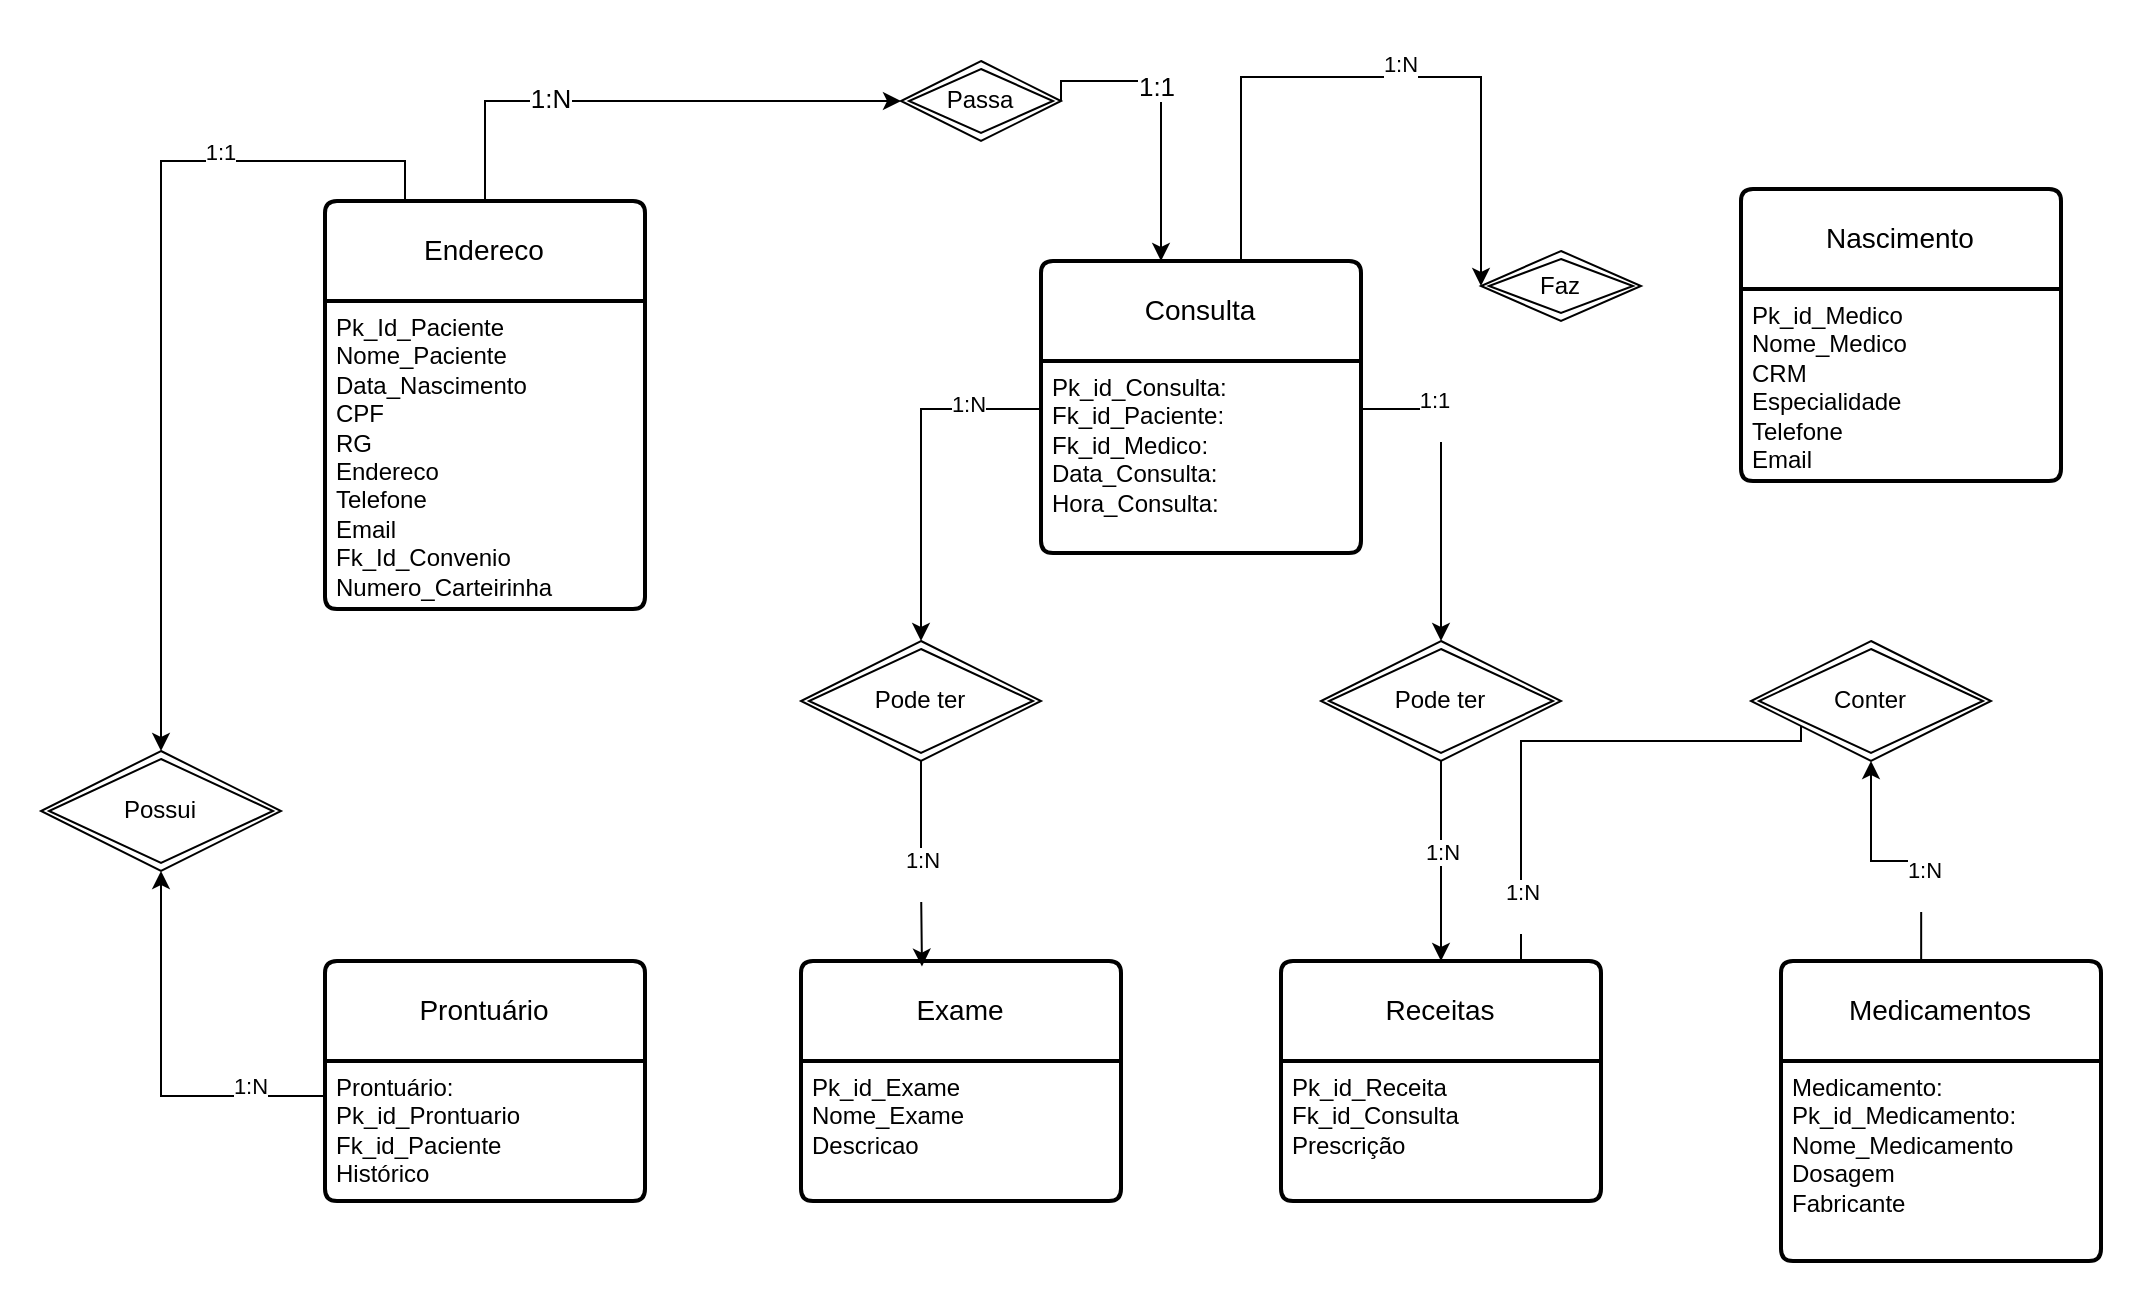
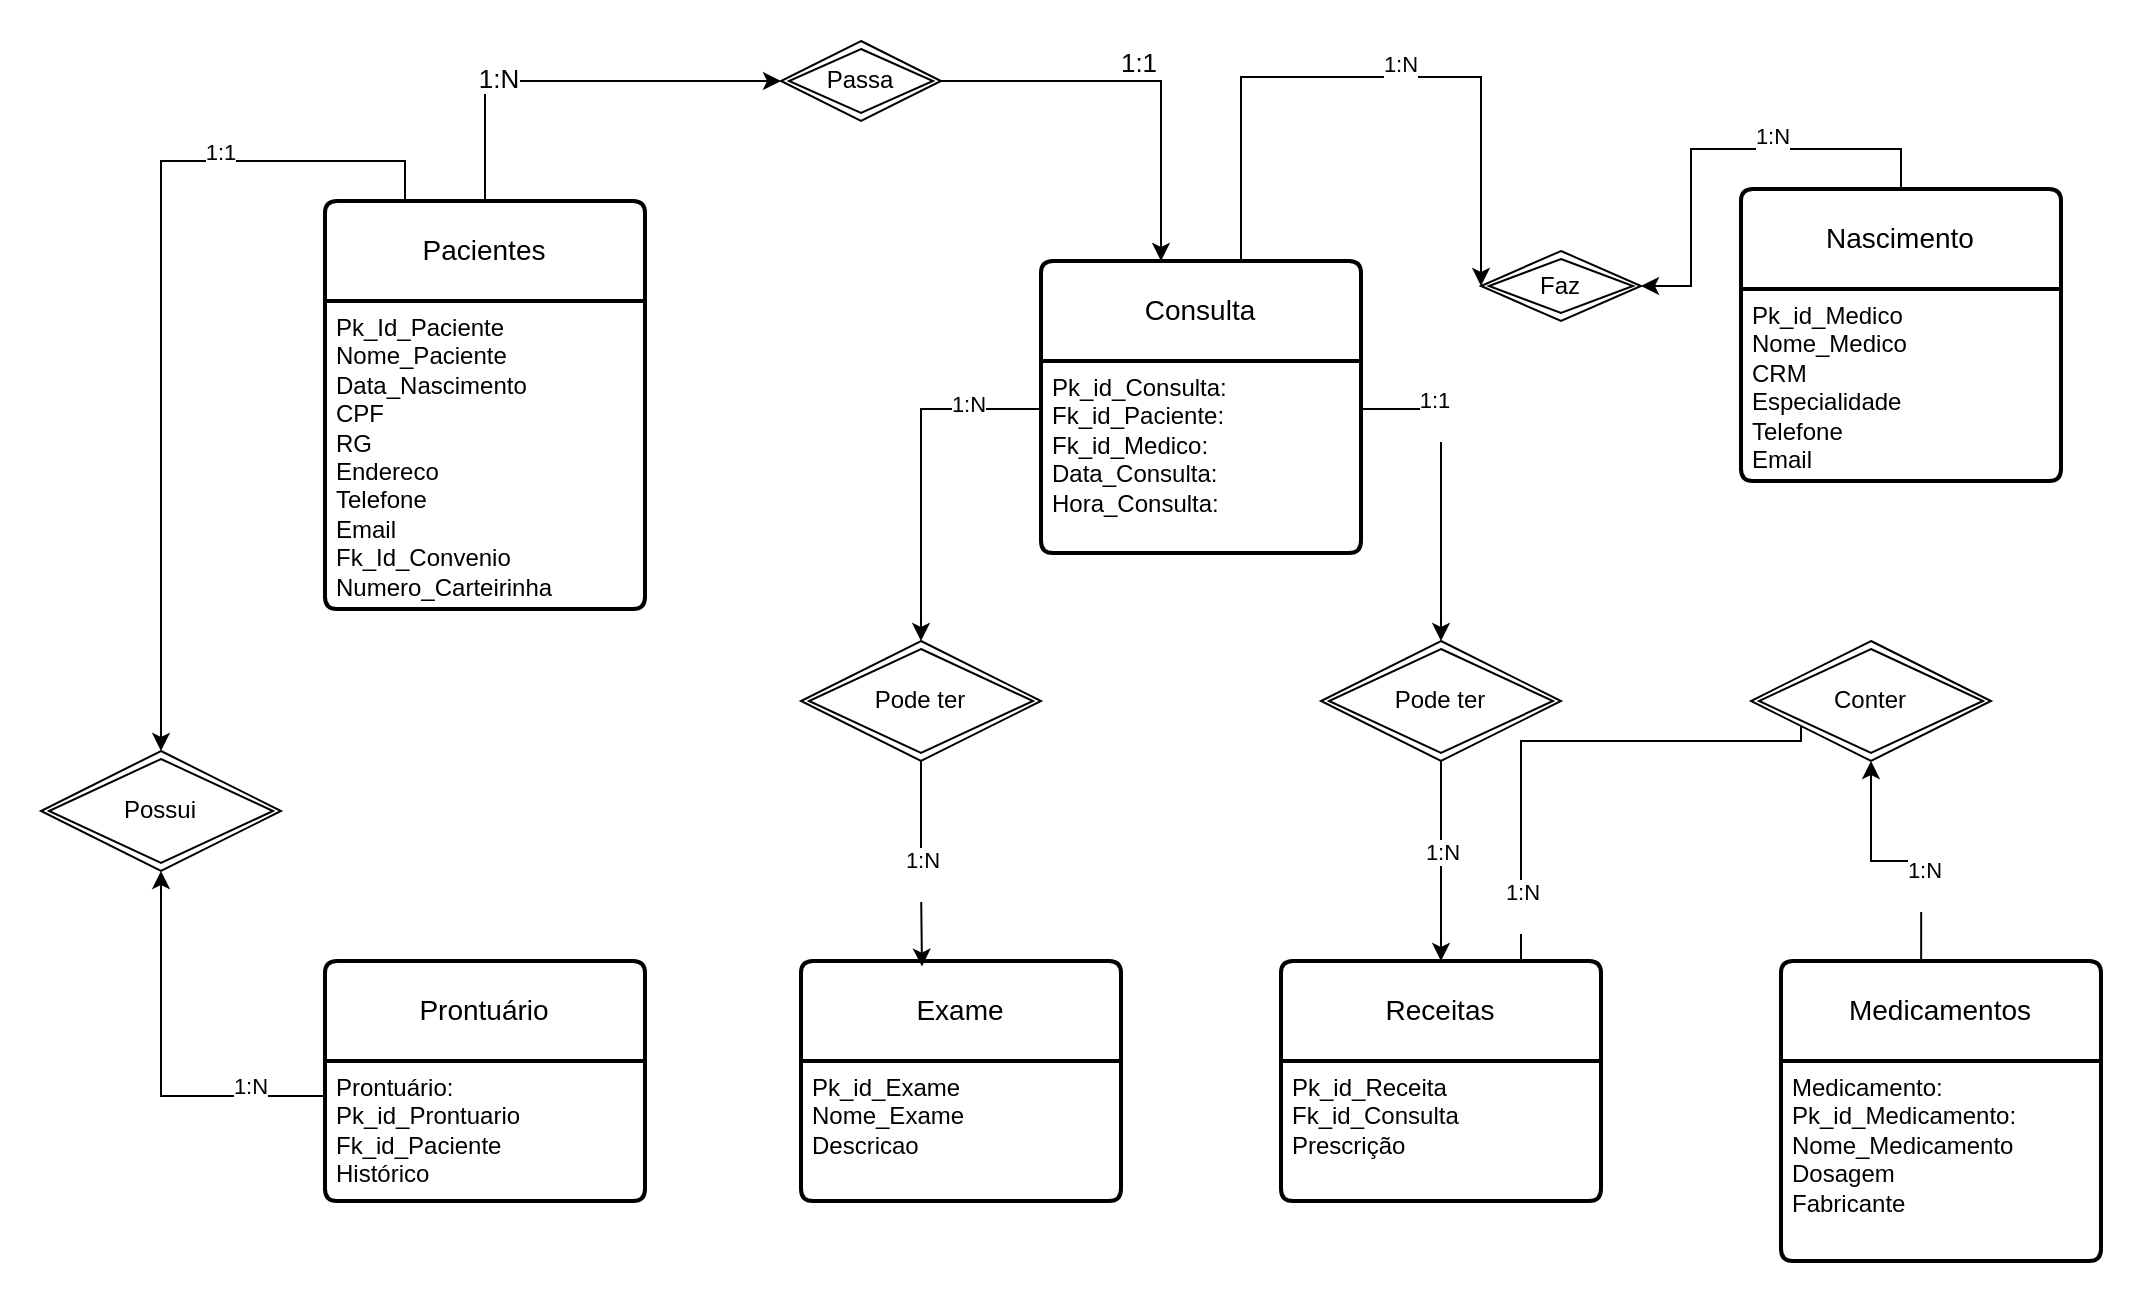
- <mxCell id="31" value="Passa" style="shape=rhombus;double=1;perimeter=rhombusPerimeter;whiteSpace=wrap;html=1;align=center;" vertex="1" parent="1"><mxGeometry x="450" y="30" width="80" height="40" as="geometry" /></mxCell>
+ <mxCell id="31" value="Passa" style="shape=rhombus;double=1;perimeter=rhombusPerimeter;whiteSpace=wrap;html=1;align=center;" vertex="1" parent="1"><mxGeometry x="390" y="20" width="80" height="40" as="geometry" /></mxCell>
+ <mxCell id="9" style="edgeStyle=orthogonalEdgeStyle;rounded=0;orthogonalLoop=1;jettySize=auto;html=1;exitX=0.5;exitY=0;exitDx=0;exitDy=0;entryX=1;entryY=0.5;entryDx=0;entryDy=0;" edge="1" parent="1" source="11" target="32"><mxGeometry relative="1" as="geometry" /></mxCell>
+ <mxCell id="10" value="1:N" style="edgeLabel;html=1;align=center;verticalAlign=middle;resizable=0;points=[];" vertex="1" connectable="0" parent="9"><mxGeometry x="-0.223" relative="1" as="geometry"><mxPoint y="-7" as="offset" /></mxGeometry></mxCell>
- <mxCell id="6" value="Endereco" style="swimlane;childLayout=stackLayout;horizontal=1;startSize=50;horizontalStack=0;rounded=1;fontSize=14;fontStyle=0;strokeWidth=2;resizeParent=0;resizeLast=1;shadow=0;dashed=0;align=center;arcSize=4;whiteSpace=wrap;html=1;" vertex="1" parent="1"><mxGeometry x="162" y="100" width="160" height="204" as="geometry"><mxRectangle x="80" y="90" width="100" height="50" as="alternateBounds" /></mxGeometry></mxCell>
+ <mxCell id="6" value="Pacientes" style="swimlane;childLayout=stackLayout;horizontal=1;startSize=50;horizontalStack=0;rounded=1;fontSize=14;fontStyle=0;strokeWidth=2;resizeParent=0;resizeLast=1;shadow=0;dashed=0;align=center;arcSize=4;whiteSpace=wrap;html=1;" vertex="1" parent="1"><mxGeometry x="162" y="100" width="160" height="204" as="geometry"><mxRectangle x="80" y="90" width="100" height="50" as="alternateBounds" /></mxGeometry></mxCell>
